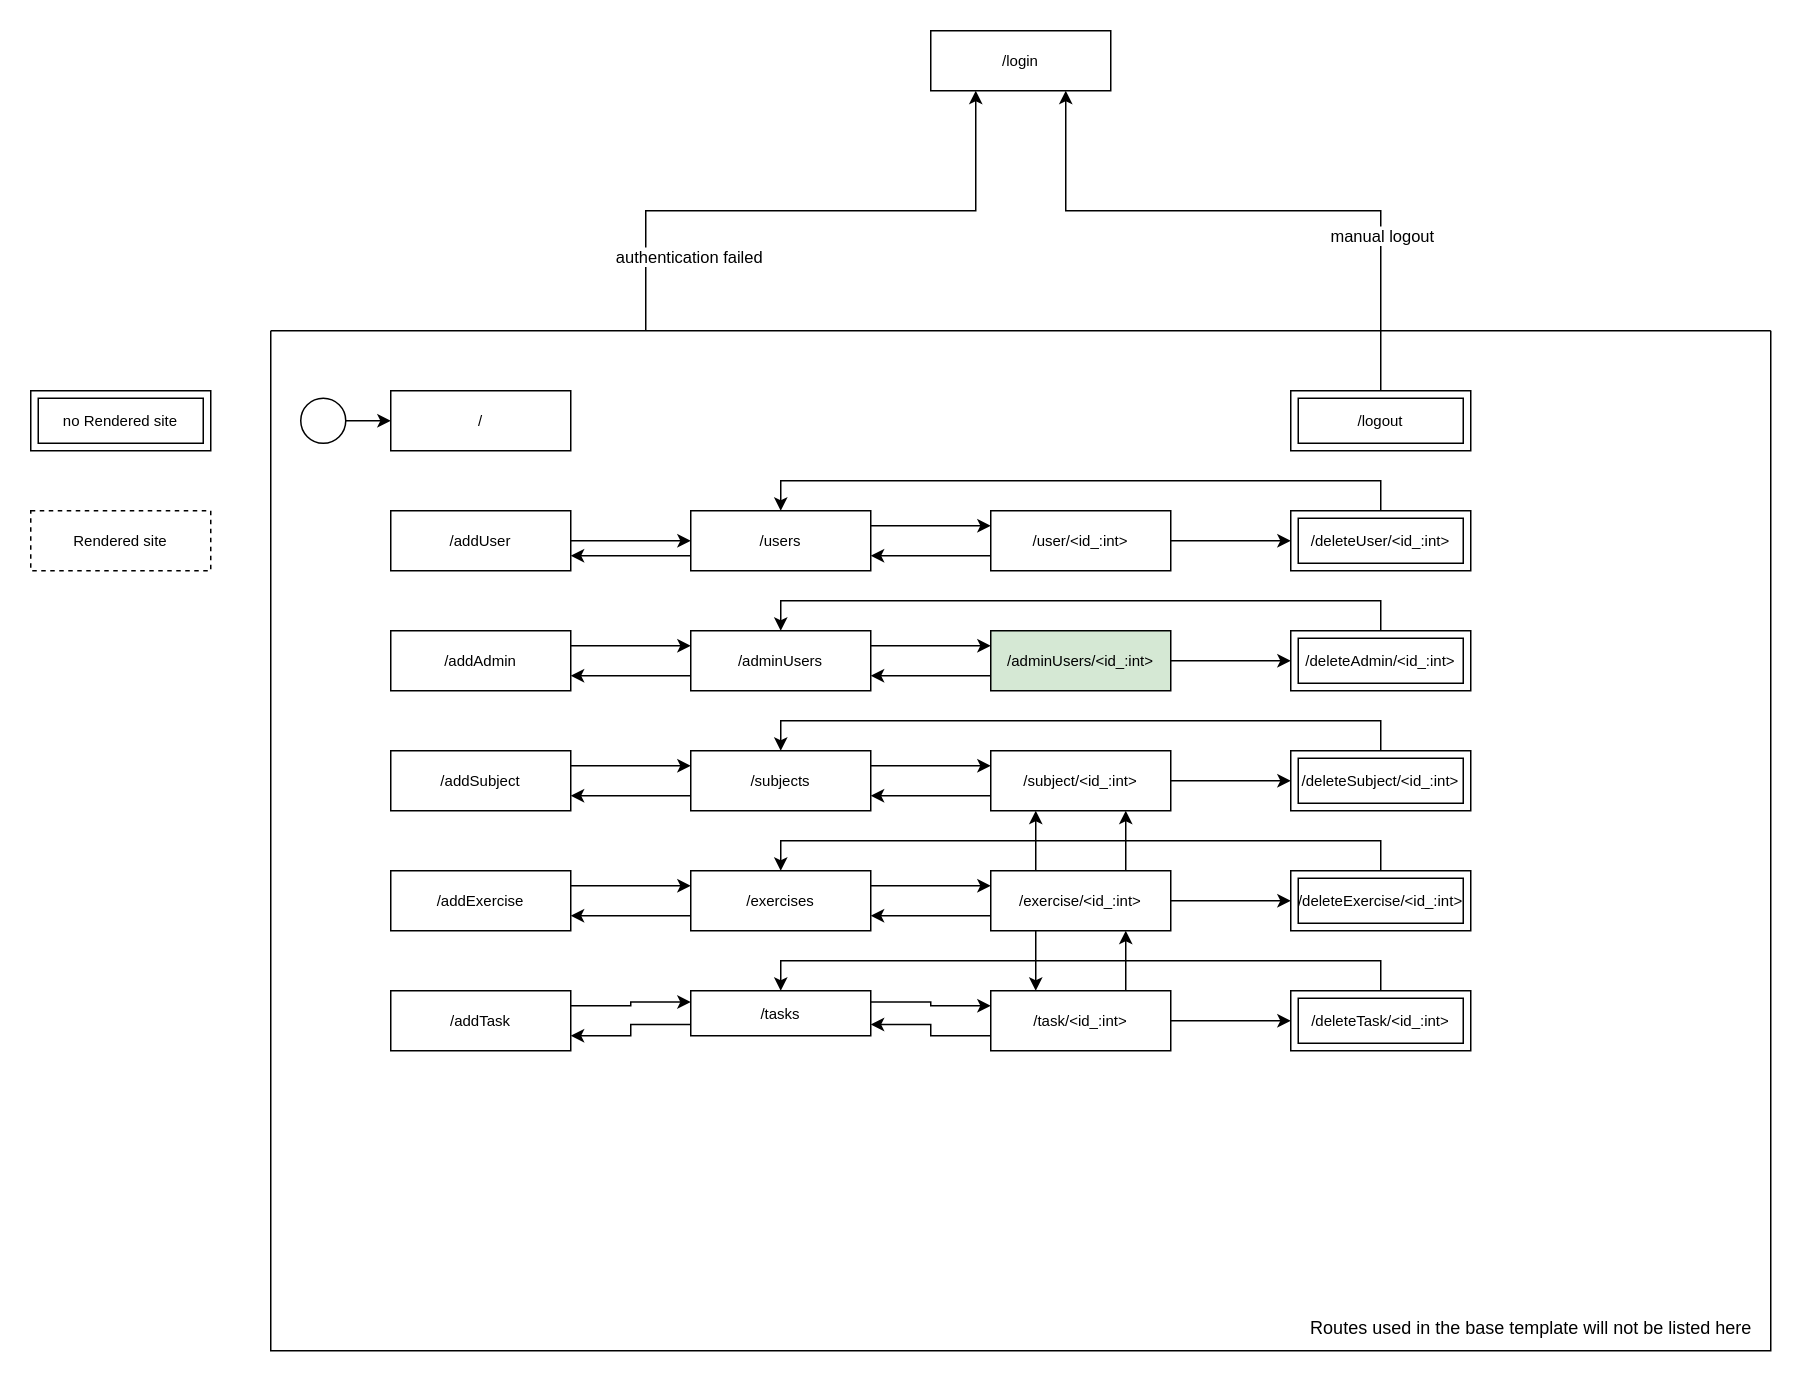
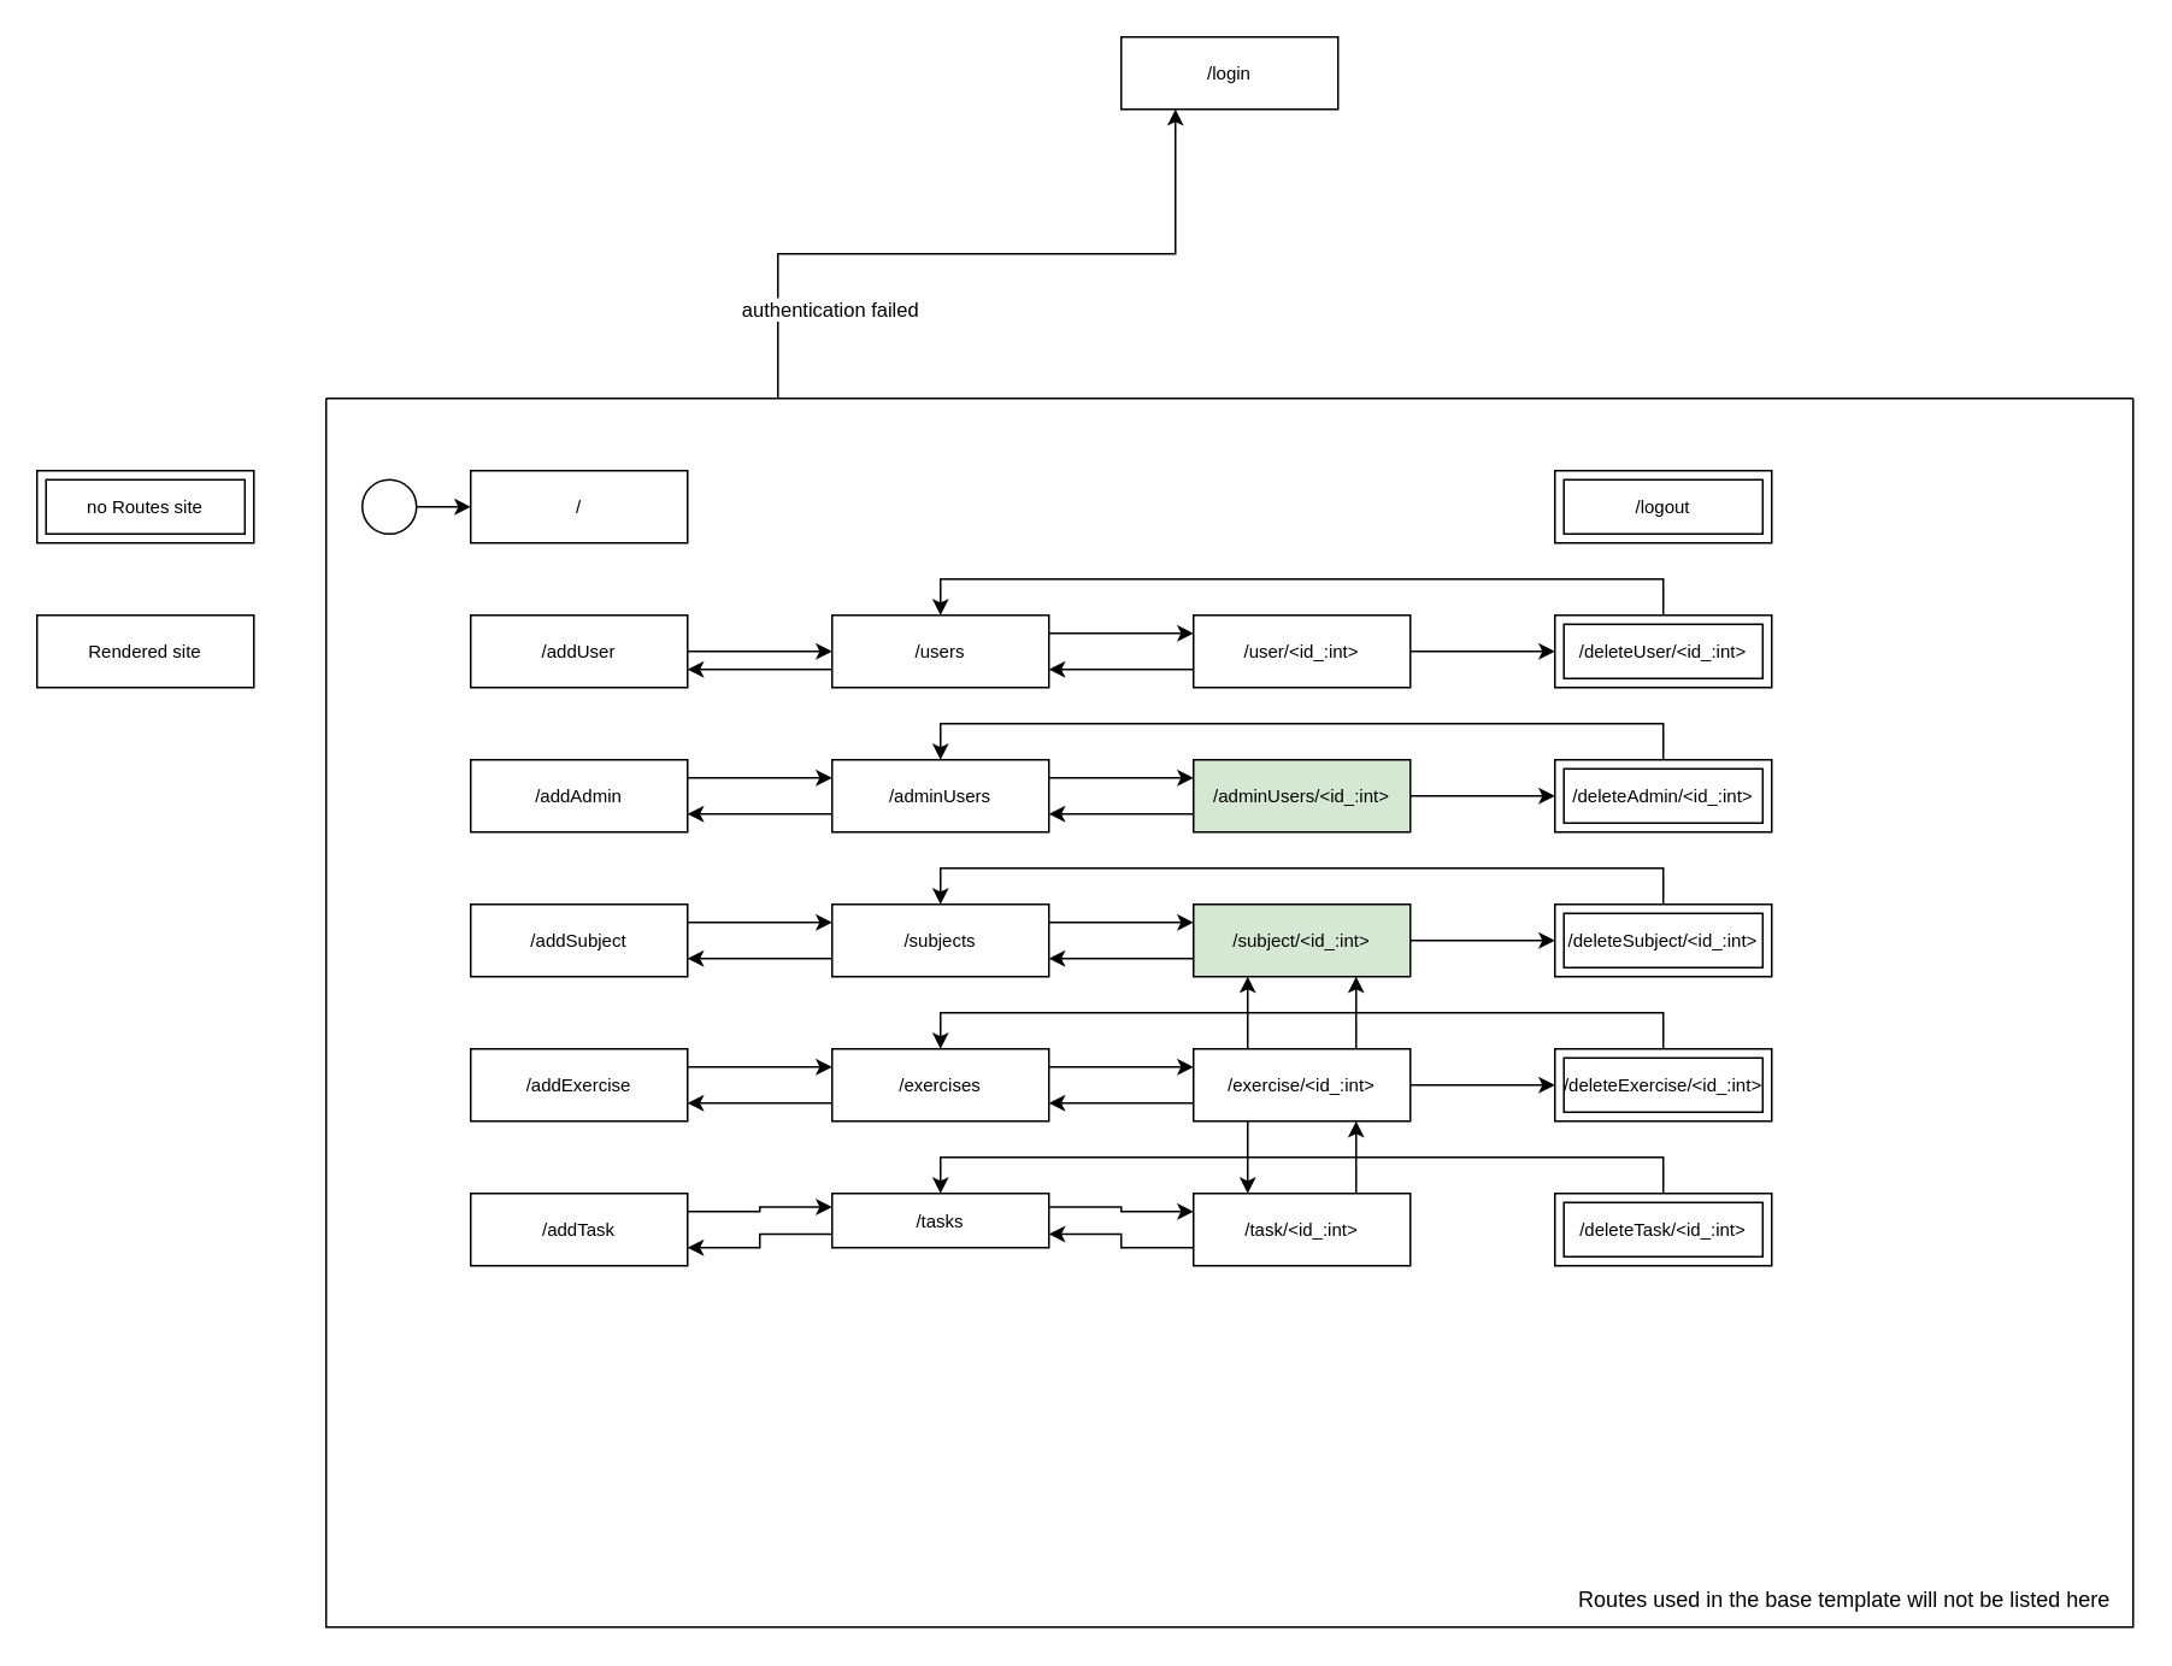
- <mxCell id="67" style="edgeStyle=orthogonalEdgeStyle;rounded=0;orthogonalLoop=1;jettySize=auto;html=1;entryX=0.75;entryY=1;entryDx=0;entryDy=0;exitX=0.5;exitY=0;exitDx=0;exitDy=0;" parent="1" source="6" target="64" edge="1"><mxGeometry relative="1" as="geometry"><Array as="points"><mxPoint x="880" y="140" /><mxPoint x="608" y="140" /></Array></mxGeometry></mxCell>
- <mxCell id="68" value="manual logout" style="edgeLabel;html=1;align=center;verticalAlign=middle;resizable=0;points=[];" parent="67" vertex="1" connectable="0"><mxGeometry x="-0.692" relative="1" as="geometry"><mxPoint y="-41" as="offset" /></mxGeometry></mxCell>
- <mxCell id="65" value="&lt;font style=&quot;font-size: 10px;&quot;&gt;no Rendered site&lt;/font&gt;" style="shape=ext;margin=3;double=1;whiteSpace=wrap;html=1;align=center;" parent="1" vertex="1"><mxGeometry y="260" width="120" height="40" as="geometry" x="20" /></mxCell>
+ <mxCell id="65" value="&lt;font style=&quot;font-size: 10px;&quot;&gt;no Routes site&lt;/font&gt;" style="shape=ext;margin=3;double=1;whiteSpace=wrap;html=1;align=center;" parent="1" vertex="1"><mxGeometry y="260" width="120" height="40" as="geometry" x="20" /></mxCell>
- <mxCell id="66" value="&lt;font style=&quot;font-size: 10px;&quot;&gt;Rendered site&lt;/font&gt;" style="whiteSpace=wrap;html=1;align=center;dashed=1;" parent="1" vertex="1"><mxGeometry y="340" width="120" height="40" as="geometry" x="20" /></mxCell>
+ <mxCell id="66" value="&lt;font style=&quot;font-size: 10px;&quot;&gt;Rendered site&lt;/font&gt;" style="whiteSpace=wrap;html=1;align=center;" parent="1" vertex="1"><mxGeometry y="340" width="120" height="40" as="geometry" x="20" /></mxCell>
- <mxCell id="29" value="&lt;font style=&quot;font-size: 10px;&quot;&gt;/subject/&amp;lt;id_:int&amp;gt;&lt;/font&gt;" style="whiteSpace=wrap;html=1;align=center;" parent="4" vertex="1"><mxGeometry x="480" y="280" width="120" height="40" as="geometry" /></mxCell>
+ <mxCell id="29" value="&lt;font style=&quot;font-size: 10px;&quot;&gt;/subject/&amp;lt;id_:int&amp;gt;&lt;/font&gt;" style="whiteSpace=wrap;html=1;align=center;fillColor=#d5e8d4;" parent="4" vertex="1"><mxGeometry x="480" y="280" width="120" height="40" as="geometry" /></mxCell>
- <mxCell id="45" style="edgeStyle=orthogonalEdgeStyle;rounded=0;orthogonalLoop=1;jettySize=auto;html=1;entryX=0;entryY=0.5;entryDx=0;entryDy=0;" parent="4" source="46" target="63" edge="1"><mxGeometry relative="1" as="geometry" /></mxCell>
